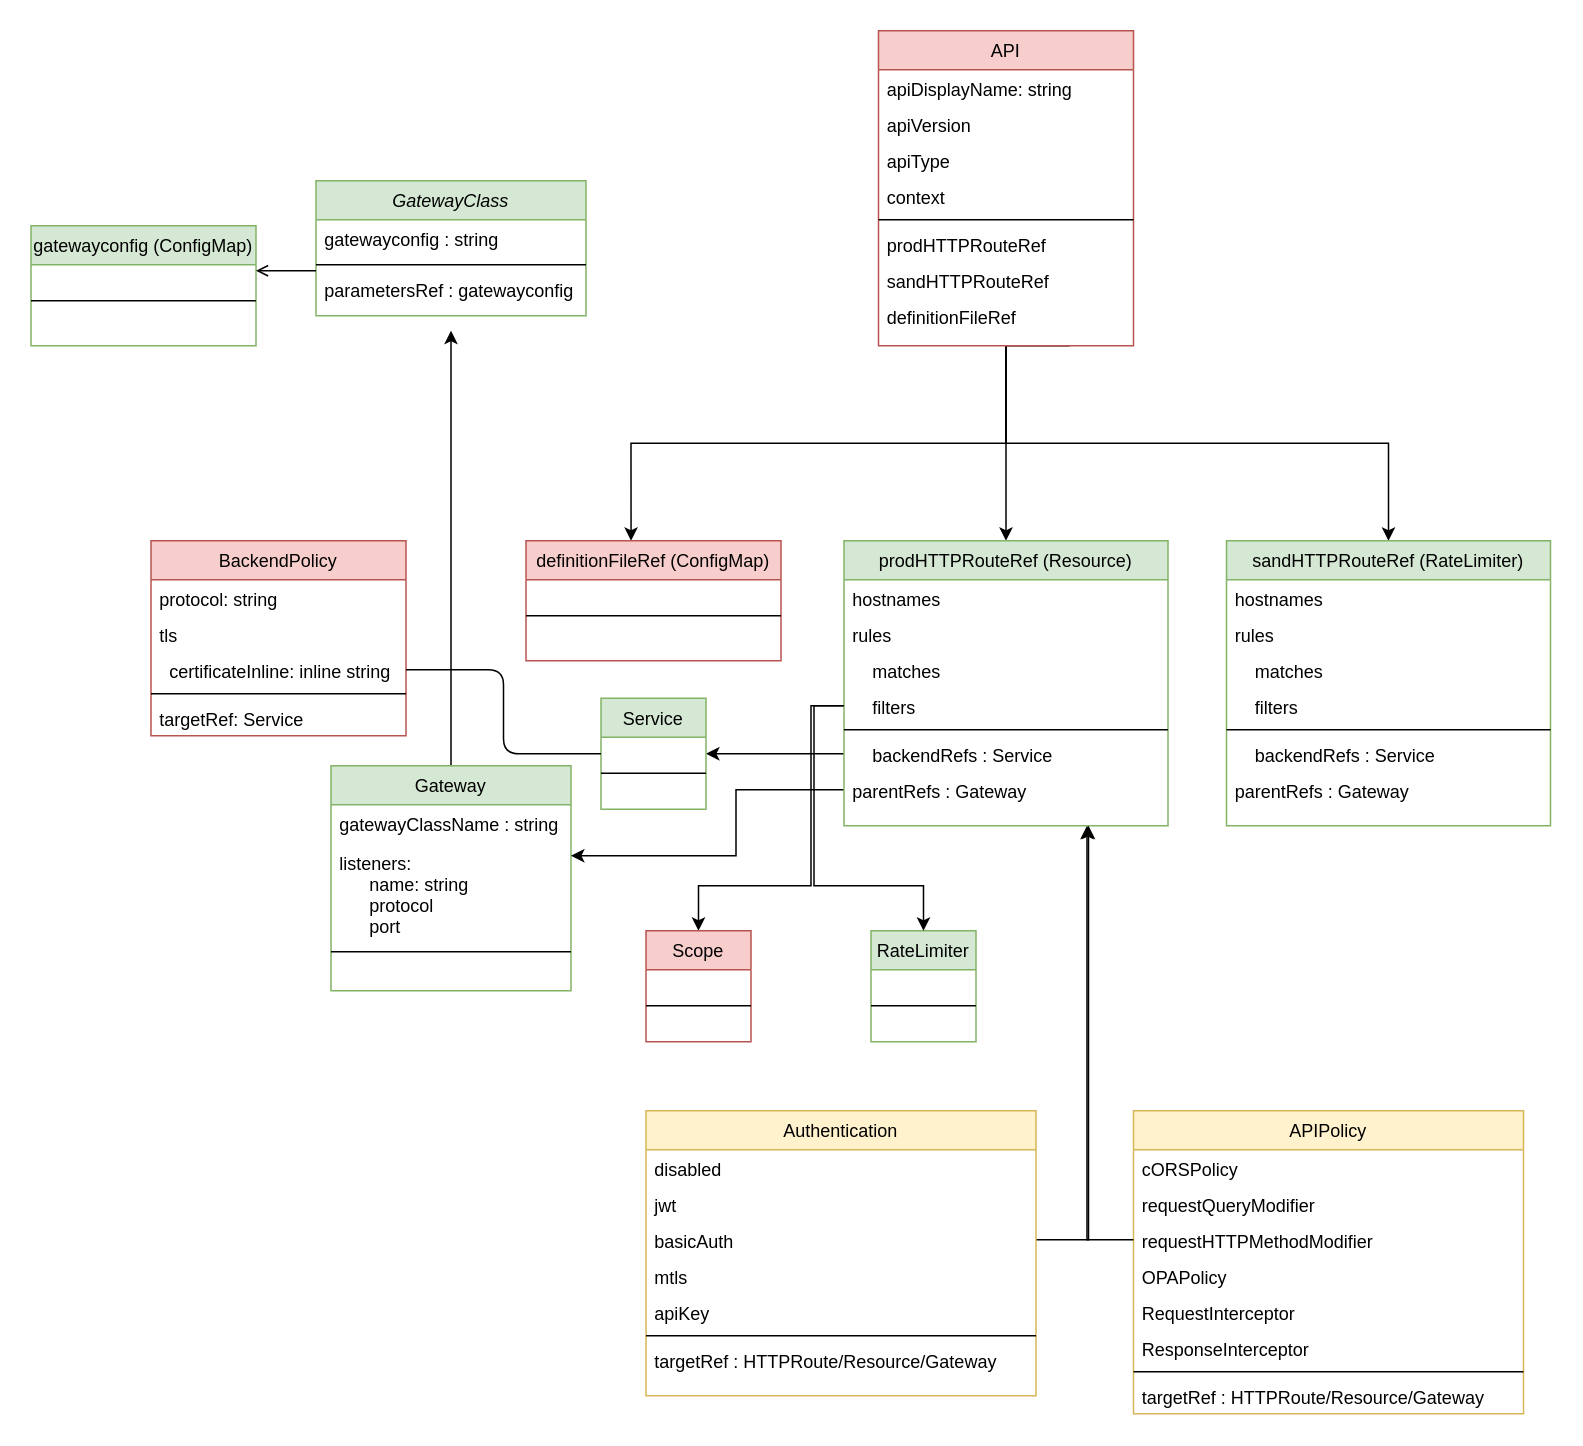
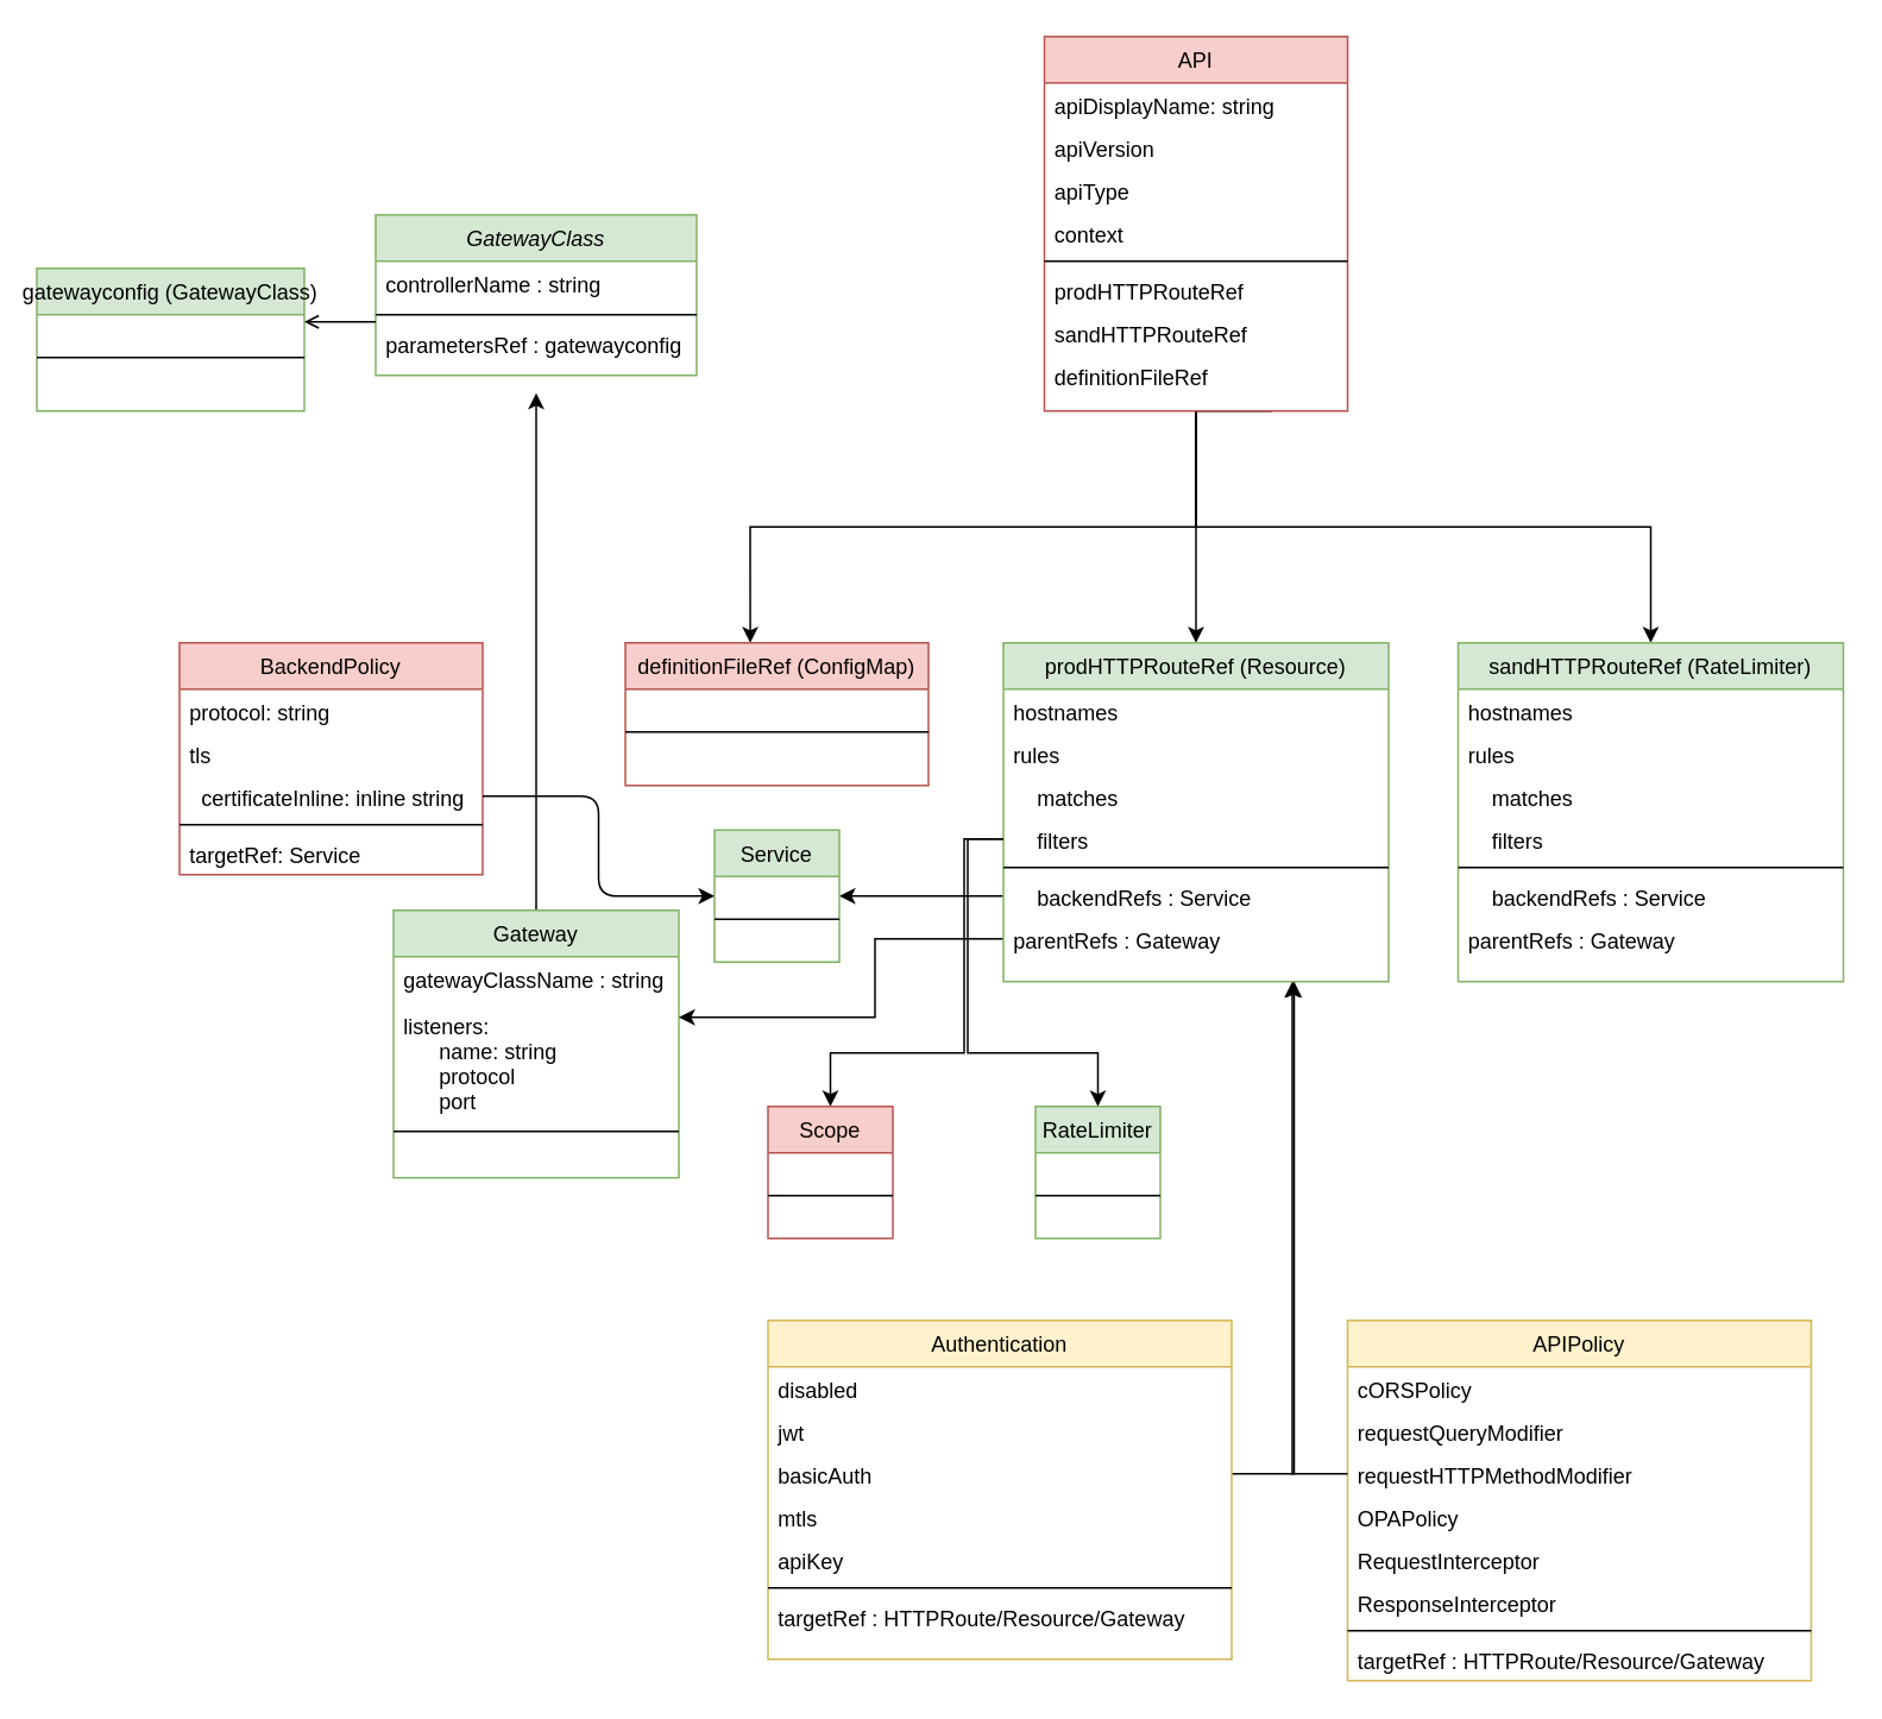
- <mxCell id="61" value="gatewayconfig : string" style="text;align=left;verticalAlign=top;spacingLeft=4;spacingRight=4;overflow=hidden;rotatable=0;points=[[0,0.5],[1,0.5]];portConstraint=eastwest;" parent="60" vertex="1"><mxGeometry y="26" width="180" height="26" as="geometry" /></mxCell>
+ <mxCell id="61" value="controllerName : string" style="text;align=left;verticalAlign=top;spacingLeft=4;spacingRight=4;overflow=hidden;rotatable=0;points=[[0,0.5],[1,0.5]];portConstraint=eastwest;" parent="60" vertex="1"><mxGeometry y="26" width="180" height="26" as="geometry" /></mxCell>
- <mxCell id="64" value="gatewayconfig (ConfigMap)" style="swimlane;fontStyle=0;align=center;verticalAlign=top;childLayout=stackLayout;horizontal=1;startSize=26;horizontalStack=0;resizeParent=1;resizeLast=0;collapsible=1;marginBottom=0;rounded=0;shadow=0;strokeWidth=1;fillColor=#d5e8d4;strokeColor=#82b366;" parent="1" vertex="1"><mxGeometry x="20" y="150" width="150" height="80" as="geometry"><mxRectangle x="550" y="140" width="160" height="26" as="alternateBounds" /></mxGeometry></mxCell>
+ <mxCell id="64" value="gatewayconfig (GatewayClass)" style="swimlane;fontStyle=0;align=center;verticalAlign=top;childLayout=stackLayout;horizontal=1;startSize=26;horizontalStack=0;resizeParent=1;resizeLast=0;collapsible=1;marginBottom=0;rounded=0;shadow=0;strokeWidth=1;fillColor=#d5e8d4;strokeColor=#82b366;" parent="1" vertex="1"><mxGeometry x="20" y="150" width="150" height="80" as="geometry"><mxRectangle x="550" y="140" width="160" height="26" as="alternateBounds" /></mxGeometry></mxCell>
- <mxCell id="81" style="edgeStyle=orthogonalEdgeStyle;html=1;exitX=1;exitY=0.5;exitDx=0;exitDy=0;entryX=0;entryY=0.5;entryDx=0;entryDy=0;endArrow=none;" edge="1" parent="1" source="78" target="40"><mxGeometry relative="1" as="geometry" /></mxCell>
+ <mxCell id="81" style="edgeStyle=orthogonalEdgeStyle;html=1;exitX=1;exitY=0.5;exitDx=0;exitDy=0;entryX=0;entryY=0.5;entryDx=0;entryDy=0;" edge="1" parent="1" source="78" target="40"><mxGeometry relative="1" as="geometry" /></mxCell>
